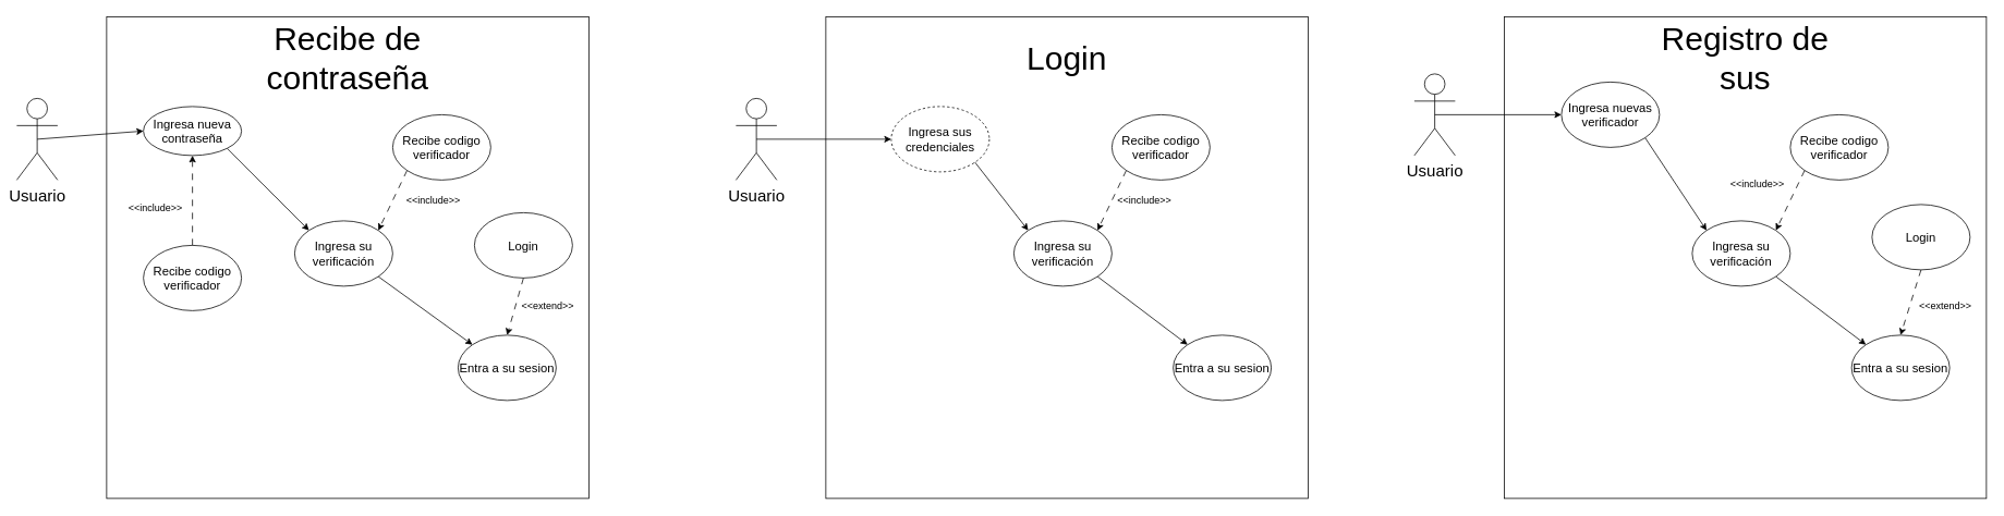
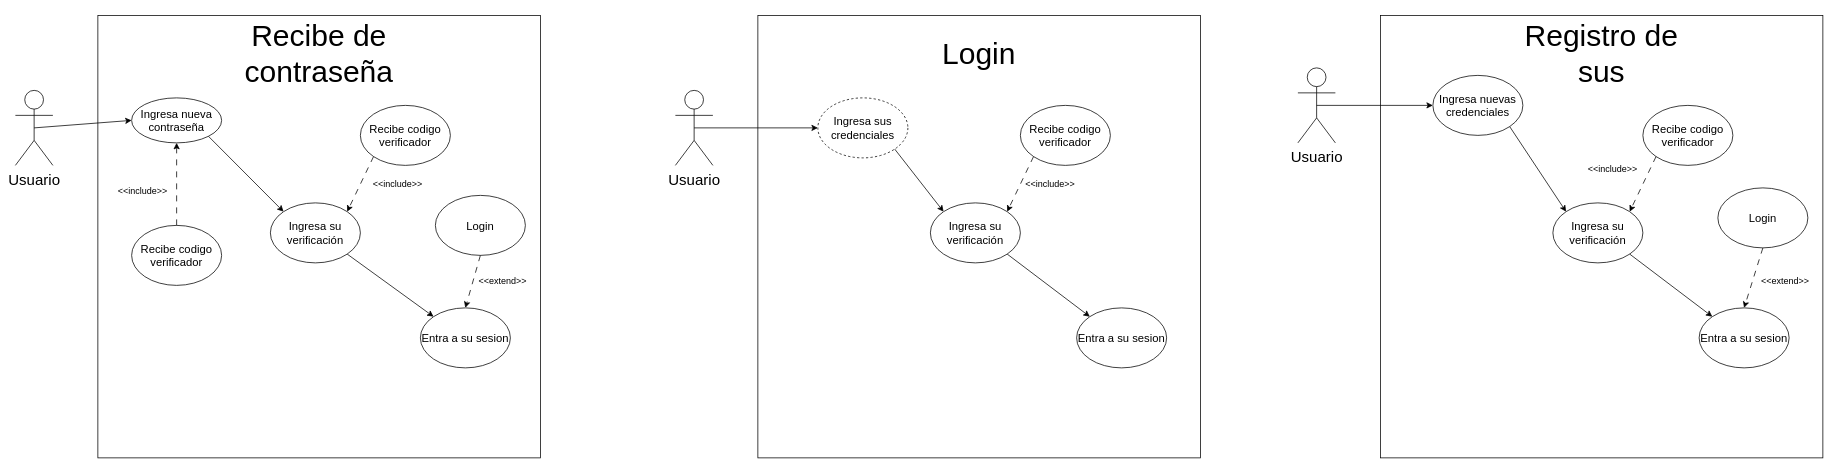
- <mxCell id="25" value="&lt;font style=&quot;font-size: 15px;&quot;&gt;Ingresa nuevas verificador&lt;/font&gt;" style="ellipse;whiteSpace=wrap;html=1;" vertex="1" parent="1"><mxGeometry x="1910" y="100" width="120" height="80" as="geometry" /></mxCell>
+ <mxCell id="25" value="&lt;font style=&quot;font-size: 15px;&quot;&gt;Ingresa nuevas credenciales&lt;/font&gt;" style="ellipse;whiteSpace=wrap;html=1;" vertex="1" parent="1"><mxGeometry x="1910" y="100" width="120" height="80" as="geometry" /></mxCell>
